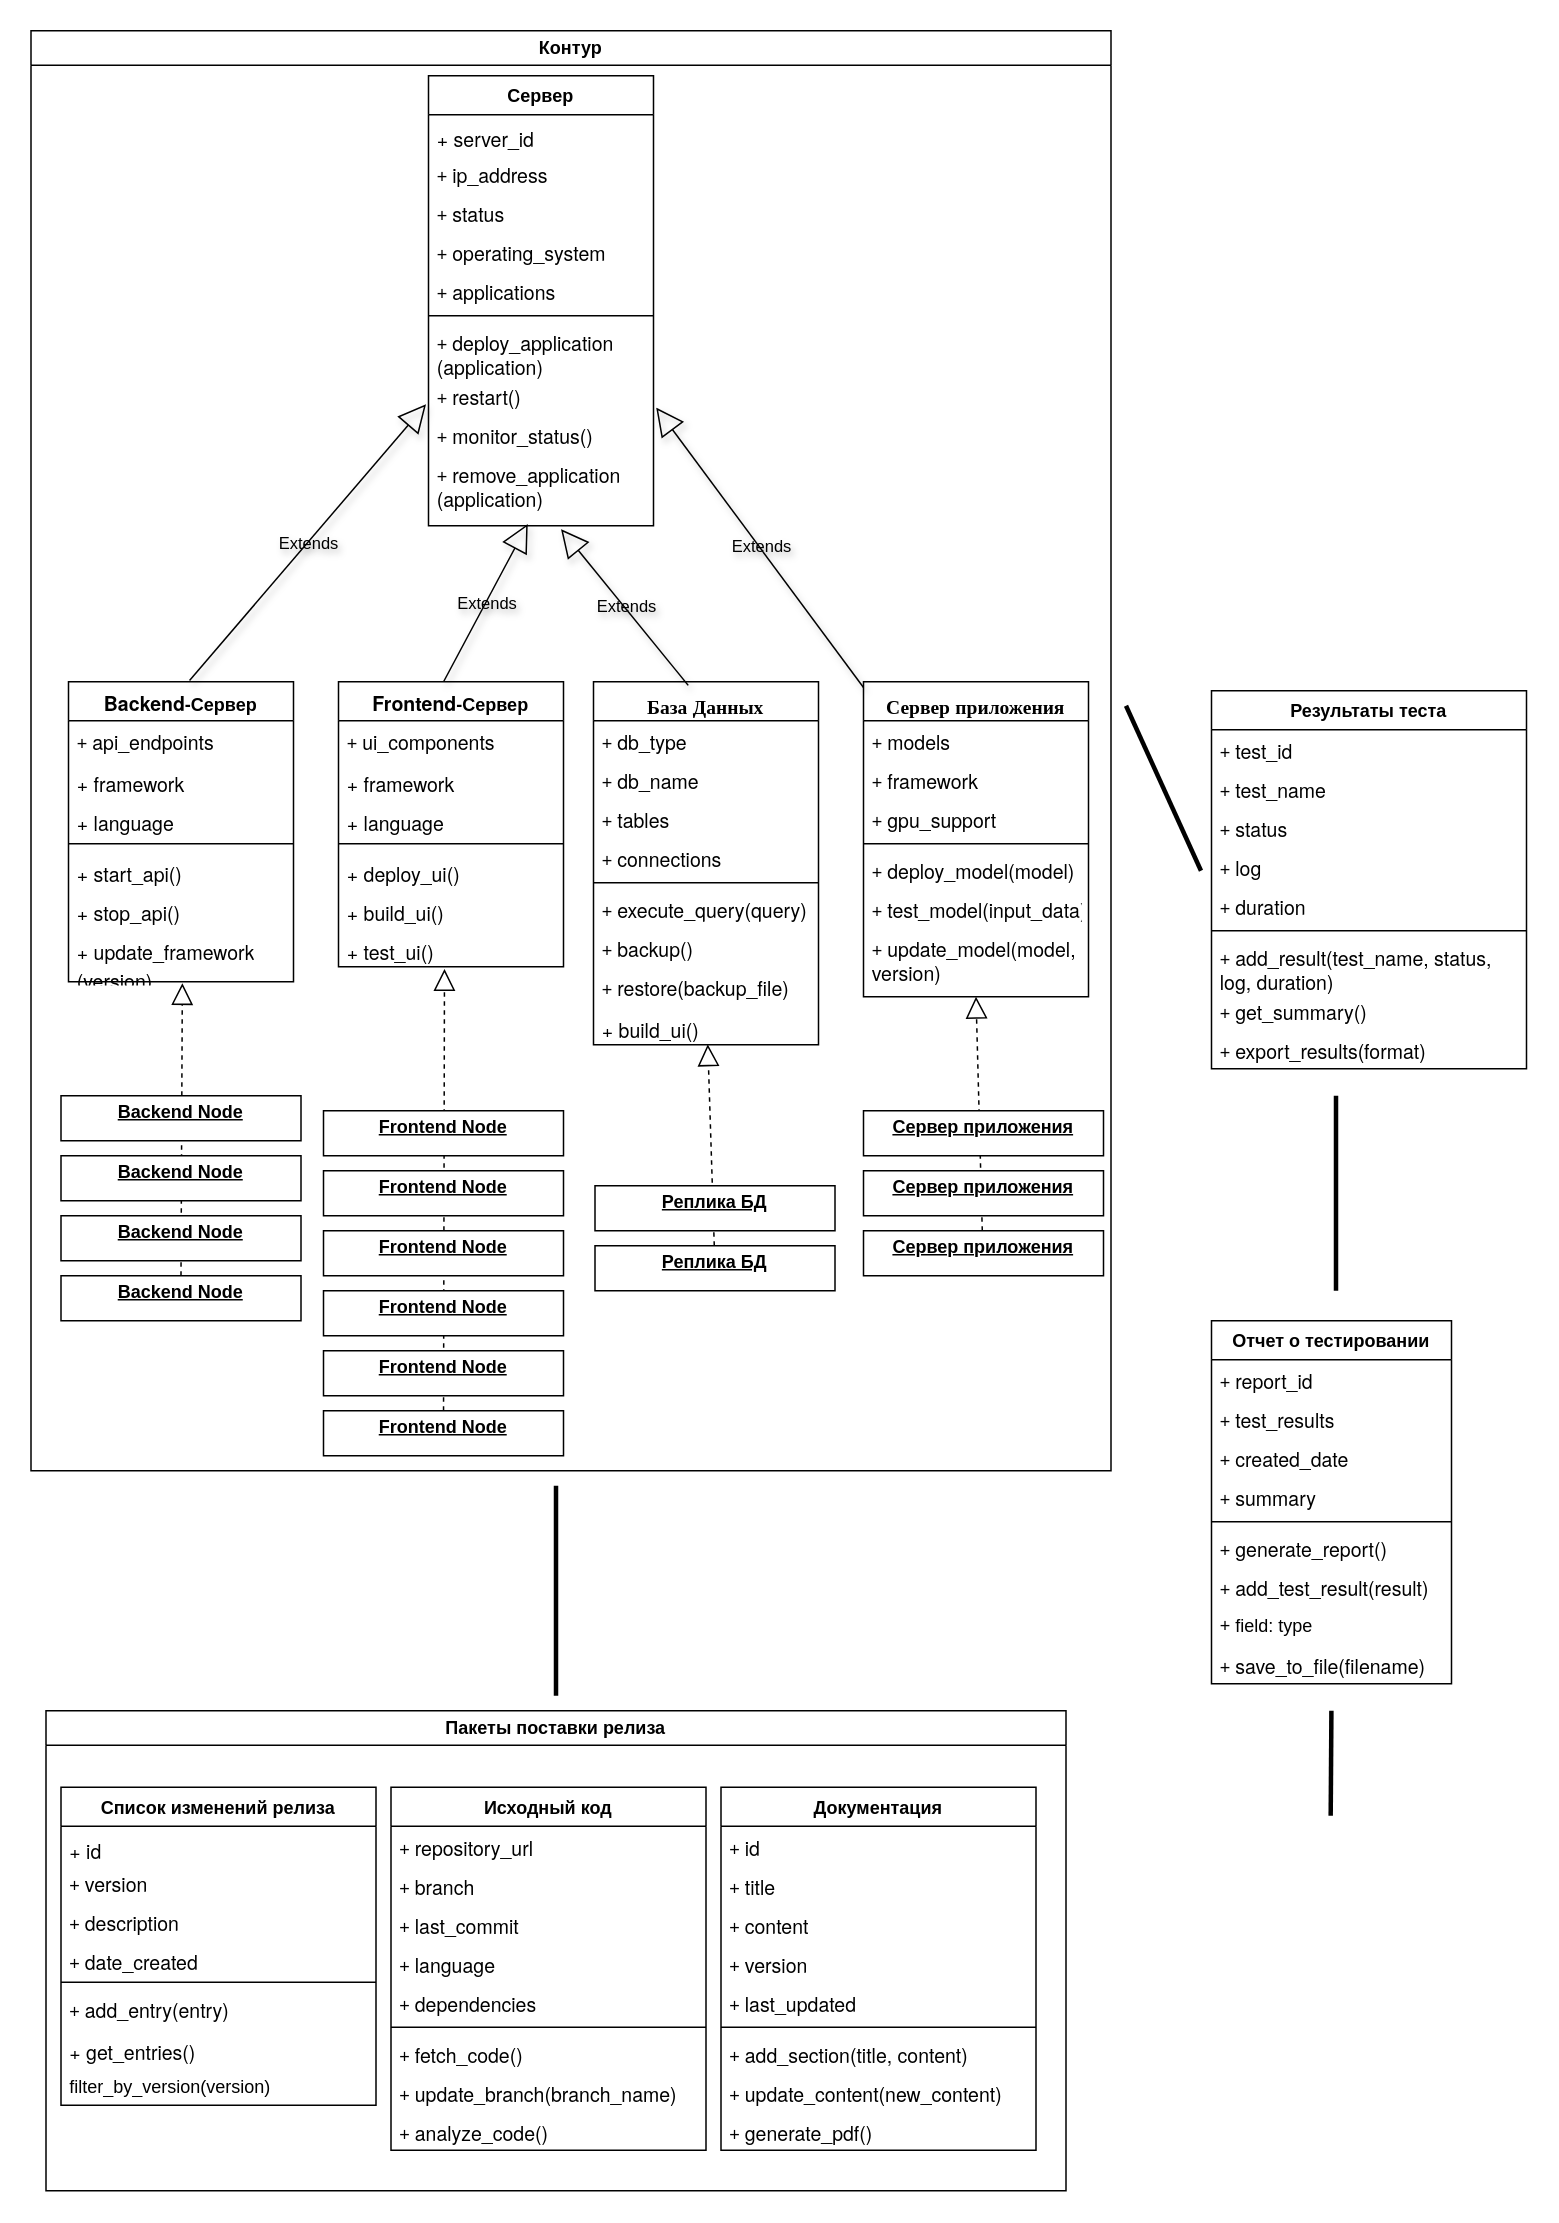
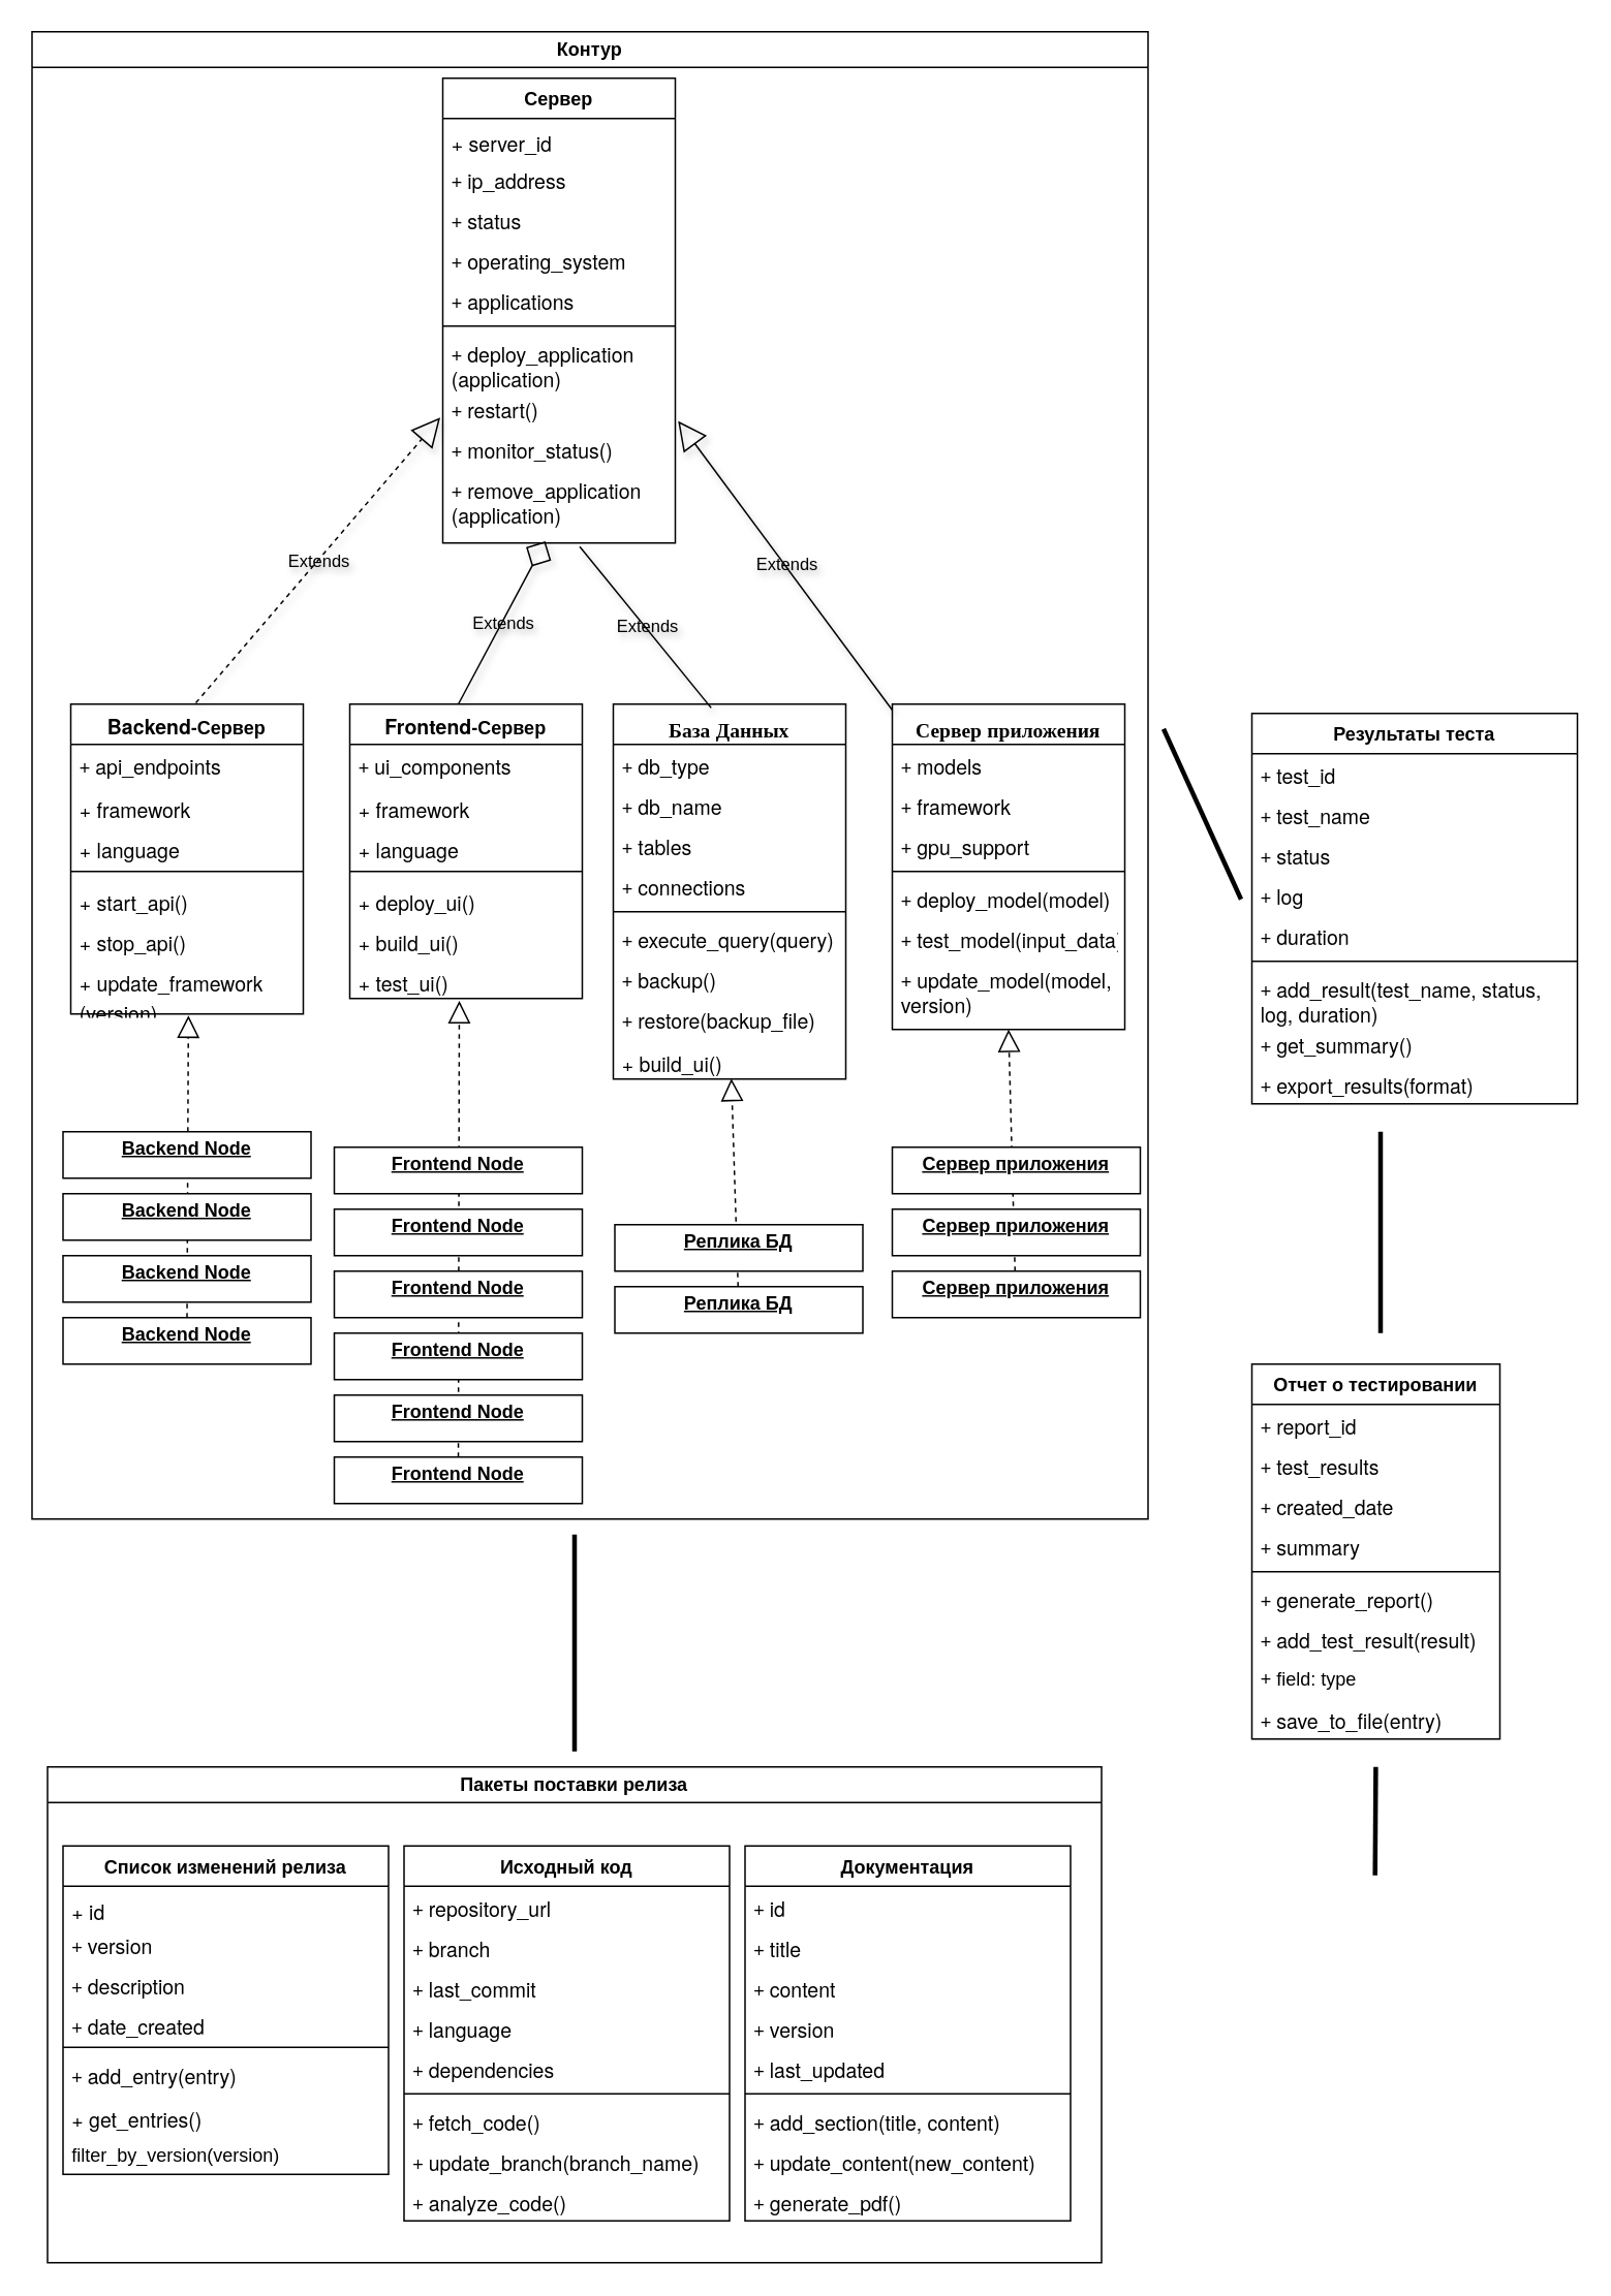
- <mxCell id="101" value="Extends" style="endArrow=block;endSize=16;endFill=0;html=1;rounded=0;entryX=0.441;entryY=0.976;entryDx=0;entryDy=0;entryPerimeter=0;exitX=0.467;exitY=0;exitDx=0;exitDy=0;exitPerimeter=0;flowAnimation=0;shadow=1;labelBackgroundColor=none;labelBorderColor=none;textShadow=1;" edge="1" parent="53" source="93" target="83"><mxGeometry x="-0.002" y="-1" width="160" relative="1" as="geometry"><mxPoint x="-315" y="598" as="sourcePoint" /><mxPoint x="-138" y="408" as="targetPoint" /><mxPoint as="offset" /></mxGeometry></mxCell>
+ <mxCell id="101" value="Extends" style="endArrow=diamond;endSize=16;endFill=0;html=1;rounded=0;entryX=0.441;entryY=0.976;entryDx=0;entryDy=0;entryPerimeter=0;exitX=0.467;exitY=0;exitDx=0;exitDy=0;exitPerimeter=0;flowAnimation=0;shadow=1;labelBackgroundColor=none;labelBorderColor=none;textShadow=1;" edge="1" parent="53" source="93" target="83"><mxGeometry x="-0.002" y="-1" width="160" relative="1" as="geometry"><mxPoint x="-315" y="598" as="sourcePoint" /><mxPoint x="-138" y="408" as="targetPoint" /><mxPoint as="offset" /></mxGeometry></mxCell>
- <mxCell id="112" value="Extends" style="endArrow=block;endSize=16;endFill=0;html=1;rounded=0;entryX=0.589;entryY=1.048;entryDx=0;entryDy=0;entryPerimeter=0;exitX=0.421;exitY=0.01;exitDx=0;exitDy=0;exitPerimeter=0;flowAnimation=0;shadow=1;labelBackgroundColor=none;labelBorderColor=none;textShadow=1;" edge="1" parent="53" source="102" target="83"><mxGeometry x="-0.002" y="-1" width="160" relative="1" as="geometry"><mxPoint x="-305" y="528" as="sourcePoint" /><mxPoint x="-109" y="397" as="targetPoint" /><mxPoint as="offset" /></mxGeometry></mxCell>
+ <mxCell id="112" value="Extends" style="endArrow=none;endSize=16;endFill=0;html=1;rounded=0;entryX=0.589;entryY=1.048;entryDx=0;entryDy=0;entryPerimeter=0;exitX=0.421;exitY=0.01;exitDx=0;exitDy=0;exitPerimeter=0;flowAnimation=0;shadow=1;labelBackgroundColor=none;labelBorderColor=none;textShadow=1;" edge="1" parent="53" source="102" target="83"><mxGeometry x="-0.002" y="-1" width="160" relative="1" as="geometry"><mxPoint x="-305" y="528" as="sourcePoint" /><mxPoint x="-109" y="397" as="targetPoint" /><mxPoint as="offset" /></mxGeometry></mxCell>
- <mxCell id="92" value="Extends" style="endArrow=block;endSize=16;endFill=0;html=1;rounded=0;entryX=-0.011;entryY=0.733;entryDx=0;entryDy=0;entryPerimeter=0;exitX=0.538;exitY=-0.004;exitDx=0;exitDy=0;exitPerimeter=0;flowAnimation=0;shadow=1;labelBackgroundColor=none;labelBorderColor=none;textShadow=1;" edge="1" parent="53" source="84" target="81"><mxGeometry x="-0.002" y="-1" width="160" relative="1" as="geometry"><mxPoint x="-355" y="408" as="sourcePoint" /><mxPoint x="-195" y="408" as="targetPoint" /><mxPoint as="offset" /></mxGeometry></mxCell>
+ <mxCell id="92" value="Extends" style="endArrow=block;endSize=16;endFill=0;html=1;rounded=0;entryX=-0.011;entryY=0.733;entryDx=0;entryDy=0;entryPerimeter=0;exitX=0.538;exitY=-0.004;exitDx=0;exitDy=0;exitPerimeter=0;flowAnimation=0;shadow=1;labelBackgroundColor=none;labelBorderColor=none;textShadow=1;dashed=1;" edge="1" parent="53" source="84" target="81"><mxGeometry x="-0.002" y="-1" width="160" relative="1" as="geometry"><mxPoint x="-355" y="408" as="sourcePoint" /><mxPoint x="-195" y="408" as="targetPoint" /><mxPoint as="offset" /></mxGeometry></mxCell>
- <mxCell id="11" value="+&amp;nbsp;&lt;span style=&quot;font-family: &amp;quot;Helvetica Neue&amp;quot;; font-size: 13px; background-color: initial;&quot;&gt;save_to_file(filename)&lt;/span&gt;" style="text;strokeColor=none;fillColor=none;align=left;verticalAlign=top;spacingLeft=4;spacingRight=4;overflow=hidden;rotatable=0;points=[[0,0.5],[1,0.5]];portConstraint=eastwest;whiteSpace=wrap;html=1;" vertex="1" parent="2"><mxGeometry y="216" width="160" height="26" as="geometry" /></mxCell>
+ <mxCell id="11" value="+&amp;nbsp;&lt;span style=&quot;font-family: &amp;quot;Helvetica Neue&amp;quot;; font-size: 13px; background-color: initial;&quot;&gt;save_to_file(entry)&lt;/span&gt;" style="text;strokeColor=none;fillColor=none;align=left;verticalAlign=top;spacingLeft=4;spacingRight=4;overflow=hidden;rotatable=0;points=[[0,0.5],[1,0.5]];portConstraint=eastwest;whiteSpace=wrap;html=1;" vertex="1" parent="2"><mxGeometry y="216" width="160" height="26" as="geometry" /></mxCell>
